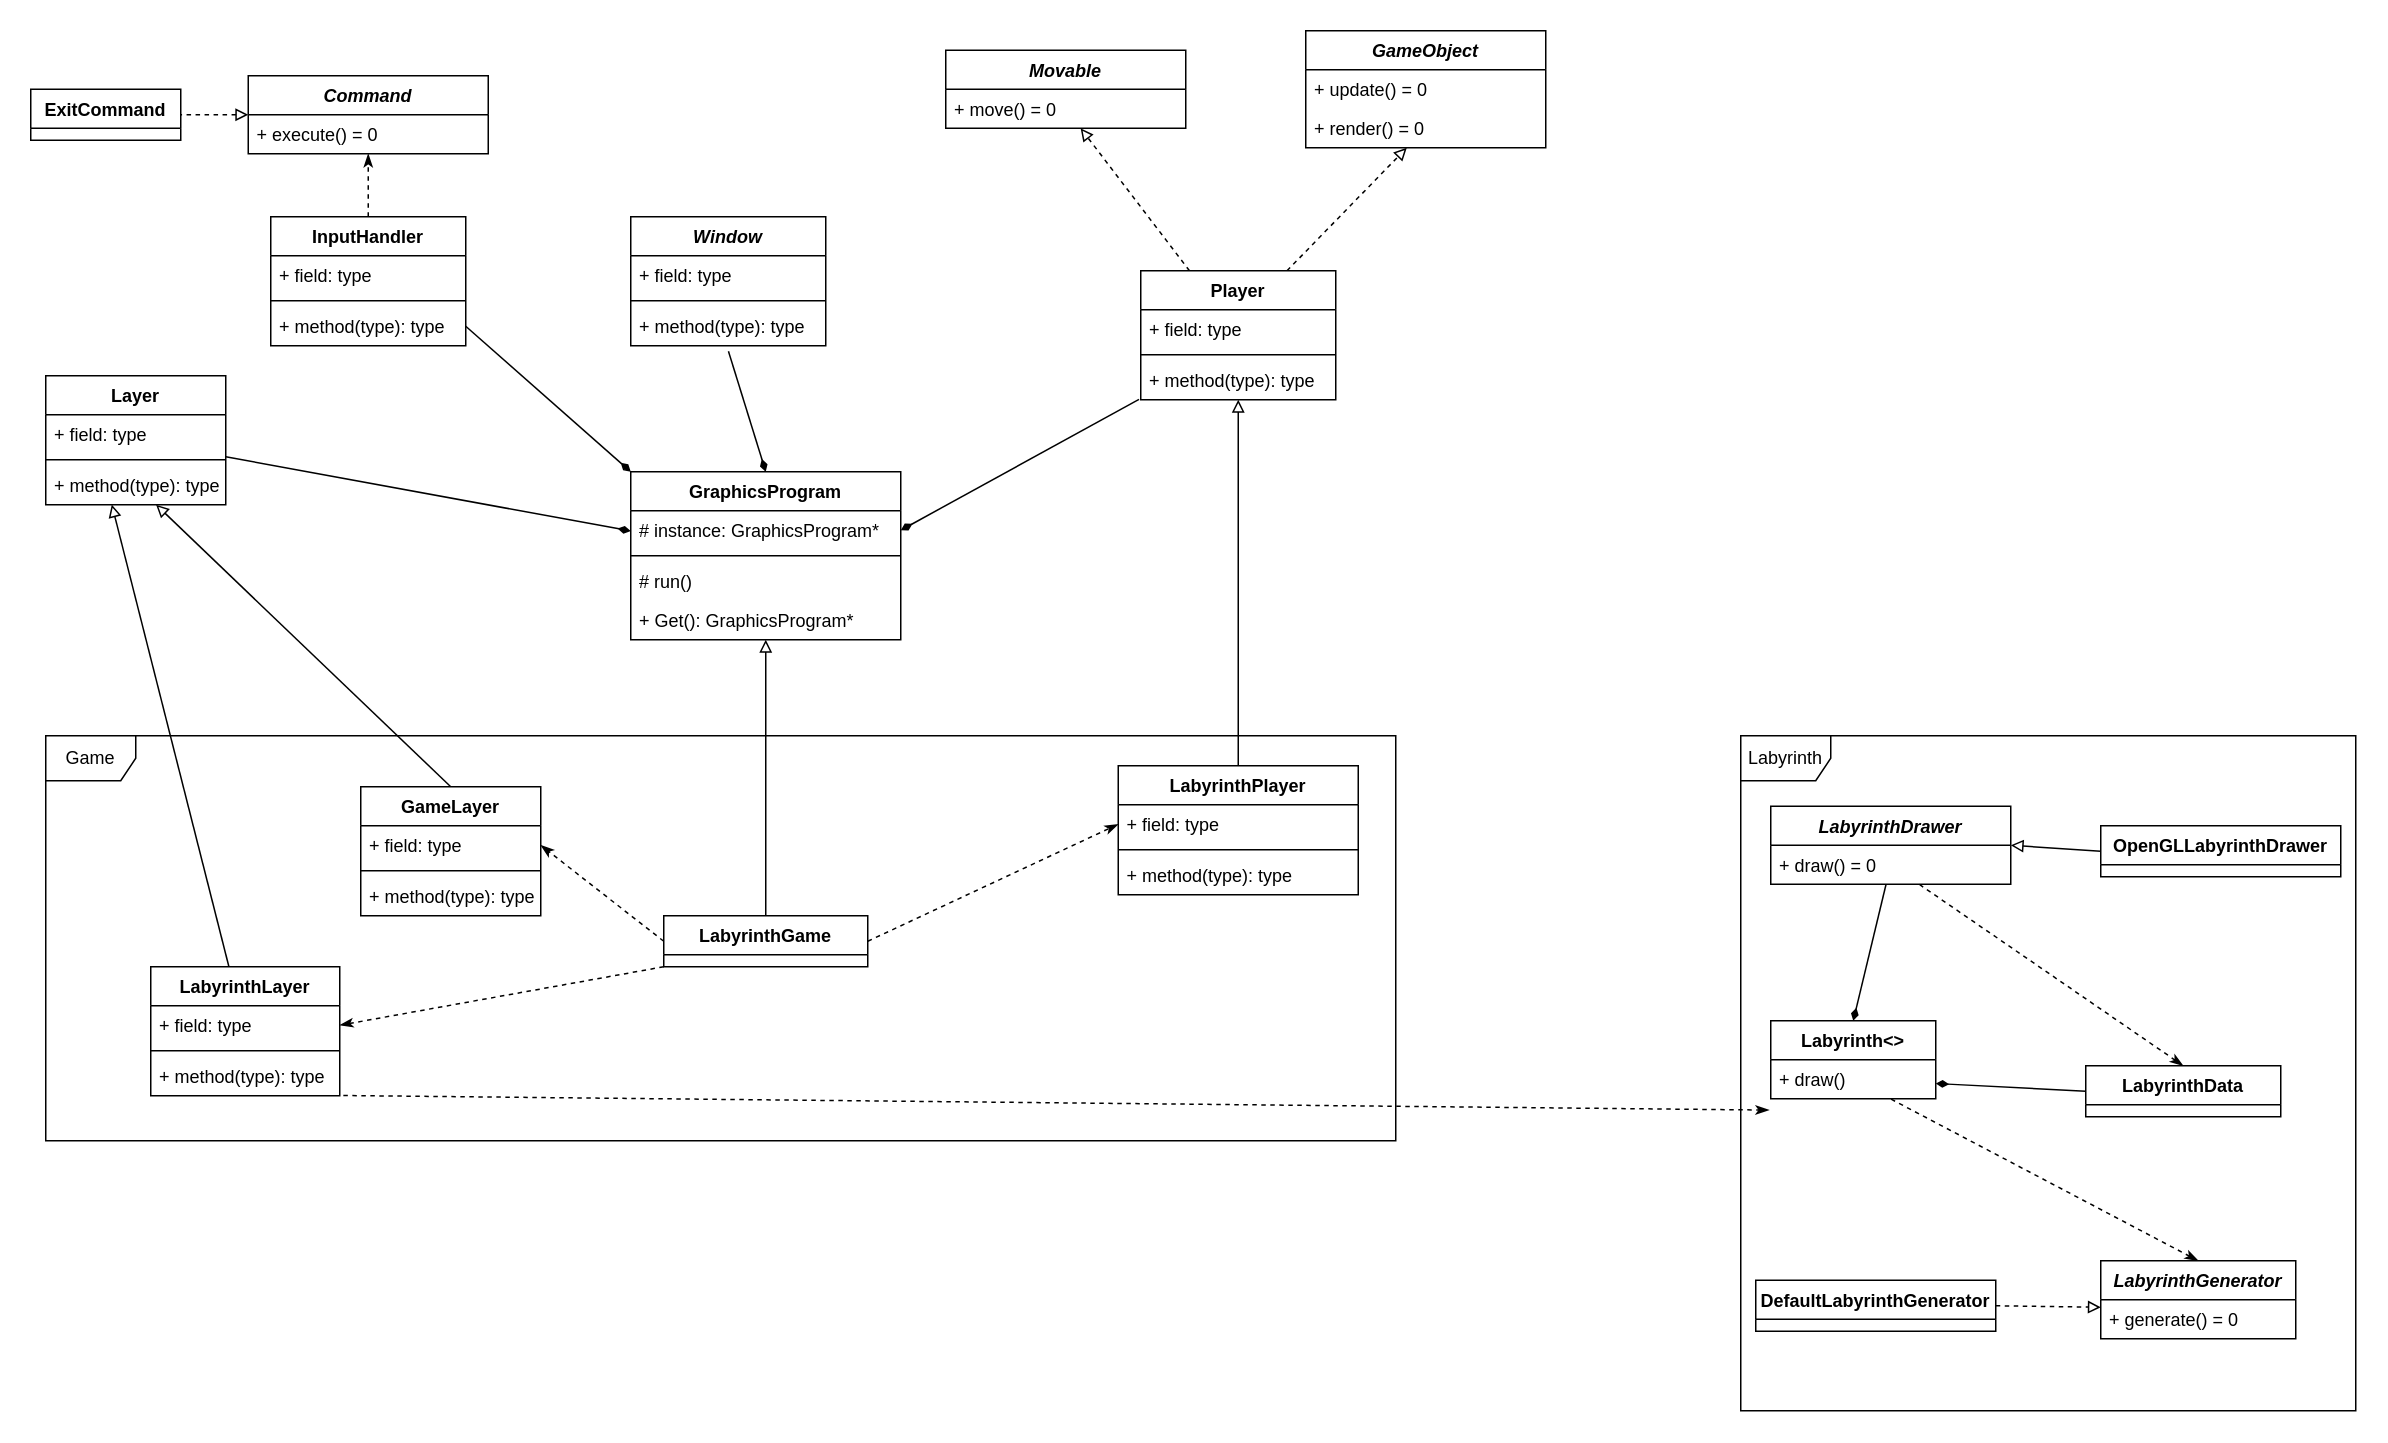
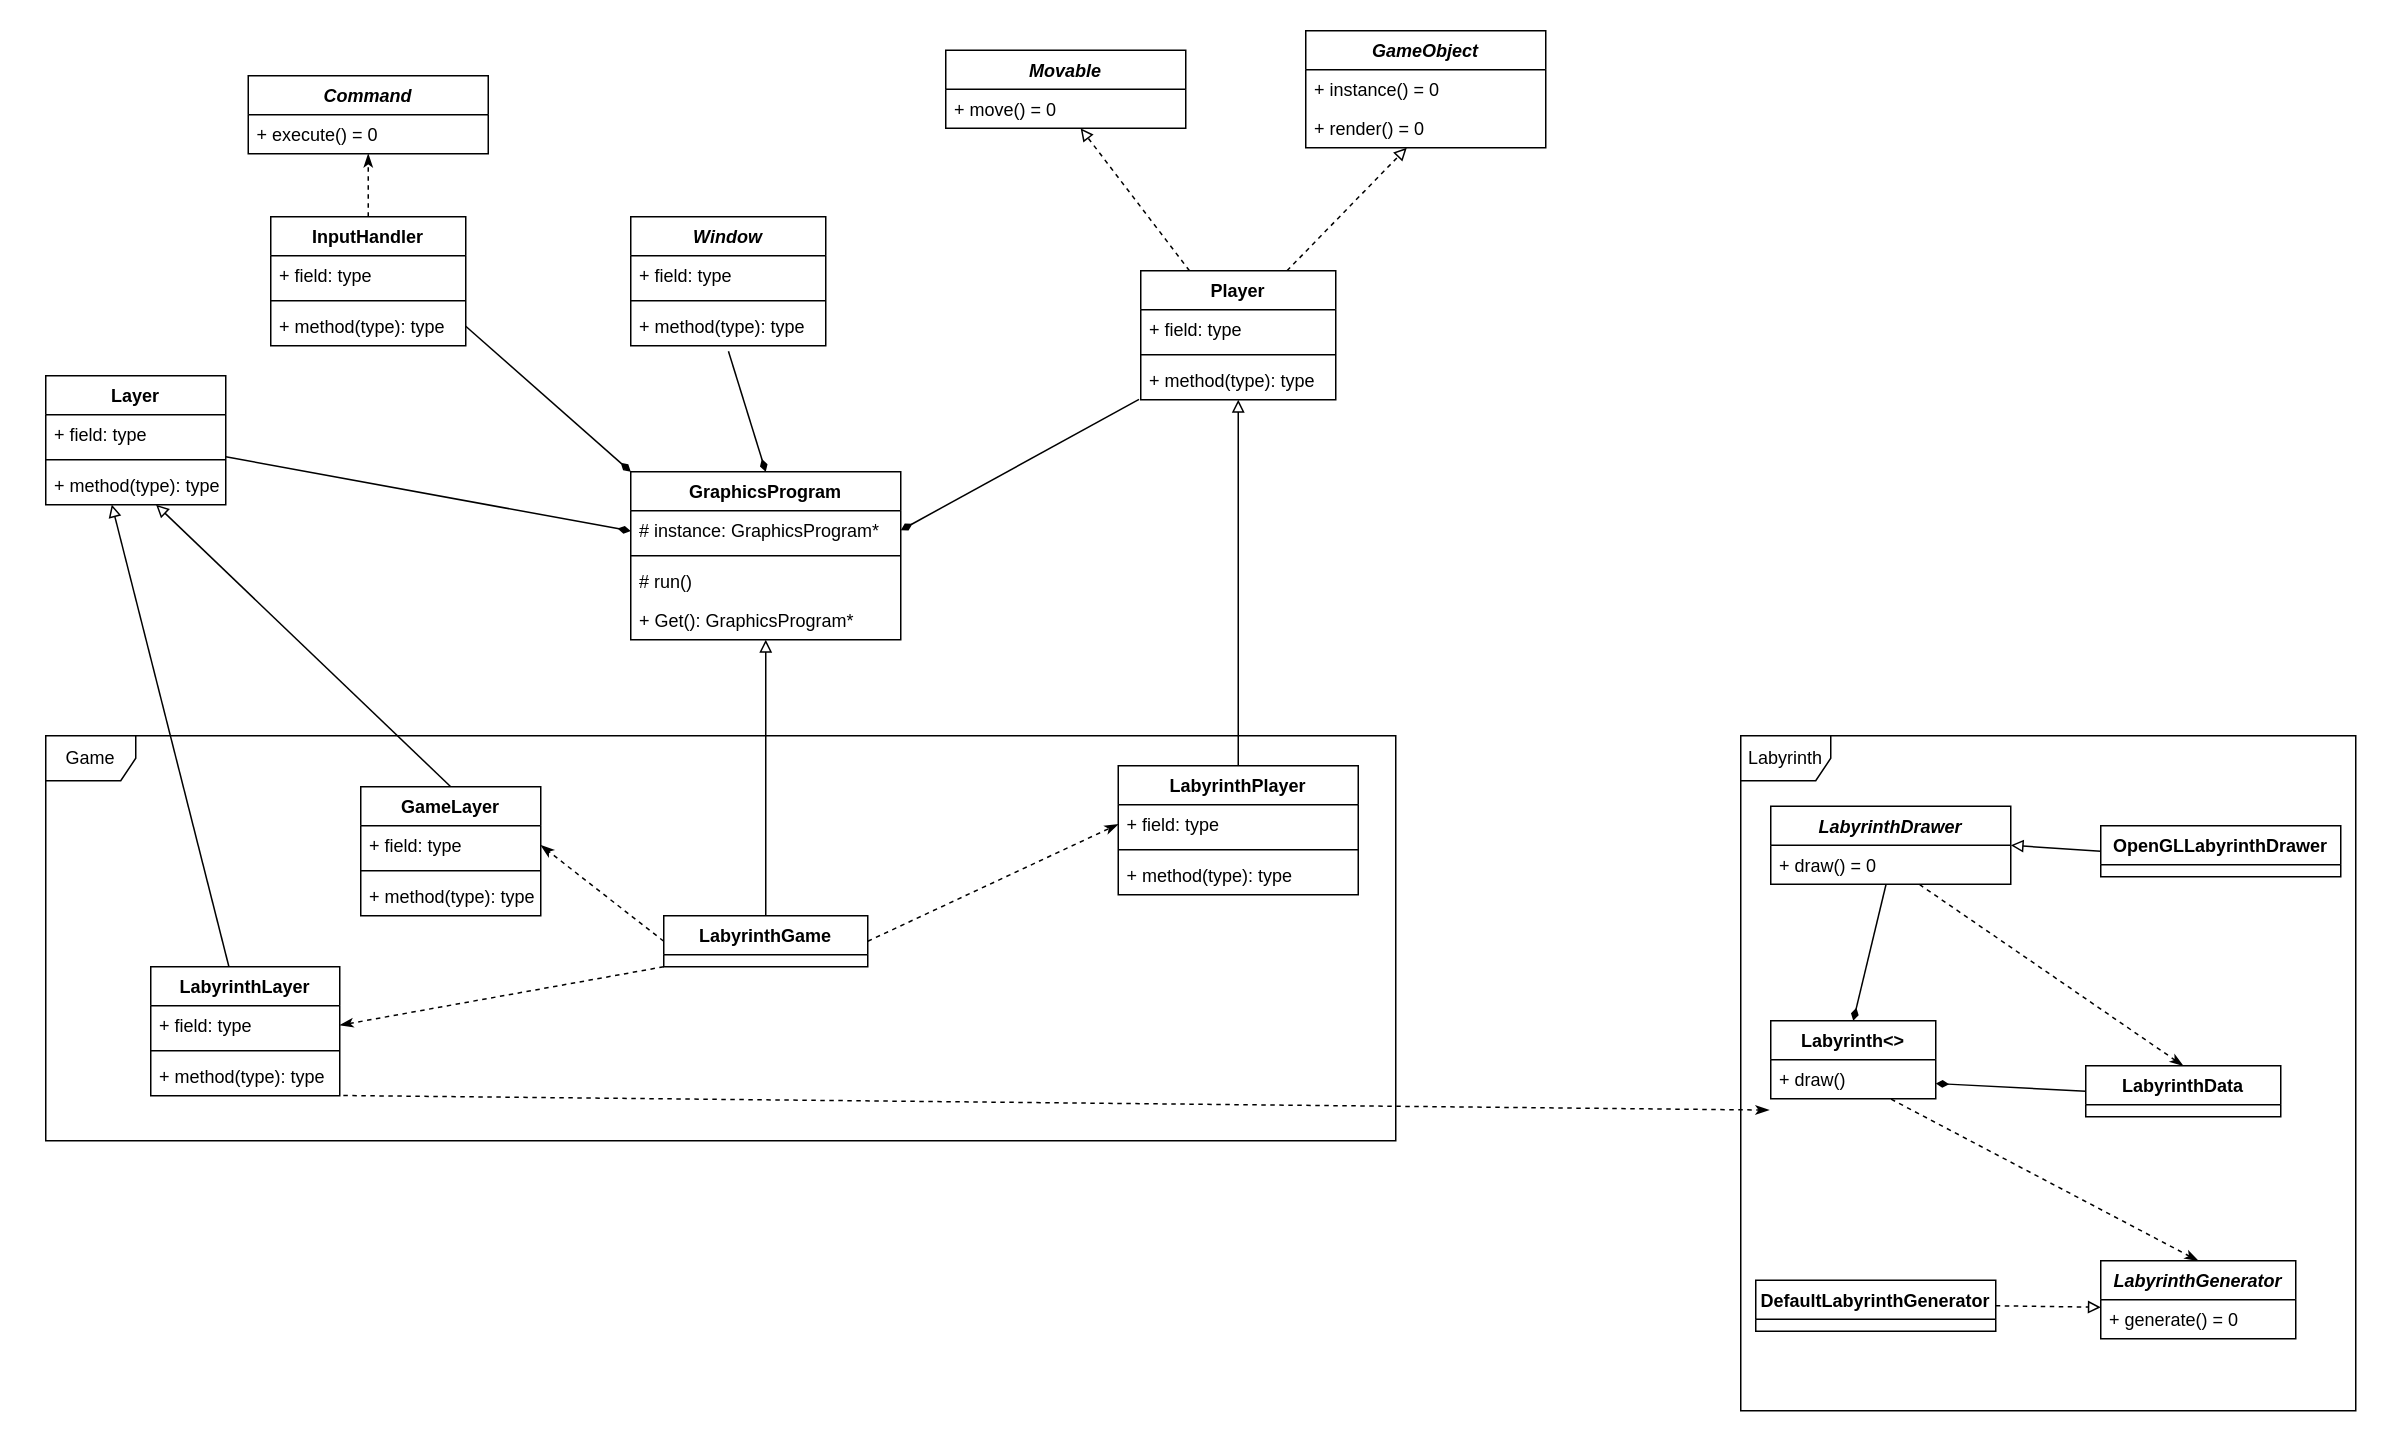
- <mxCell id="51" value="+ update() = 0 " style="text;strokeColor=none;fillColor=none;align=left;verticalAlign=top;spacingLeft=4;spacingRight=4;overflow=hidden;rotatable=0;points=[[0,0.5],[1,0.5]];portConstraint=eastwest;" vertex="1" parent="50"><mxGeometry y="26" width="160" height="26" as="geometry" /></mxCell>
+ <mxCell id="51" value="+ instance() = 0 " style="text;strokeColor=none;fillColor=none;align=left;verticalAlign=top;spacingLeft=4;spacingRight=4;overflow=hidden;rotatable=0;points=[[0,0.5],[1,0.5]];portConstraint=eastwest;" vertex="1" parent="50"><mxGeometry y="26" width="160" height="26" as="geometry" /></mxCell>
- <mxCell id="76" value="ExitCommand" style="swimlane;fontStyle=1;align=center;verticalAlign=top;childLayout=stackLayout;horizontal=1;startSize=26;horizontalStack=0;resizeParent=1;resizeParentMax=0;resizeLast=0;collapsible=1;marginBottom=0;" vertex="1" parent="1"><mxGeometry x="20" y="59" width="100" height="34" as="geometry" /></mxCell>
- <mxCell id="77" style="edgeStyle=none;rounded=0;orthogonalLoop=1;jettySize=auto;html=1;exitX=0;exitY=0.5;exitDx=0;exitDy=0;dashed=1;startArrow=block;startFill=0;endArrow=none;endFill=0;entryX=1;entryY=0.5;entryDx=0;entryDy=0;" edge="1" parent="1" source="74" target="76"><mxGeometry relative="1" as="geometry"><mxPoint x="60" y="85" as="targetPoint" /></mxGeometry></mxCell>
